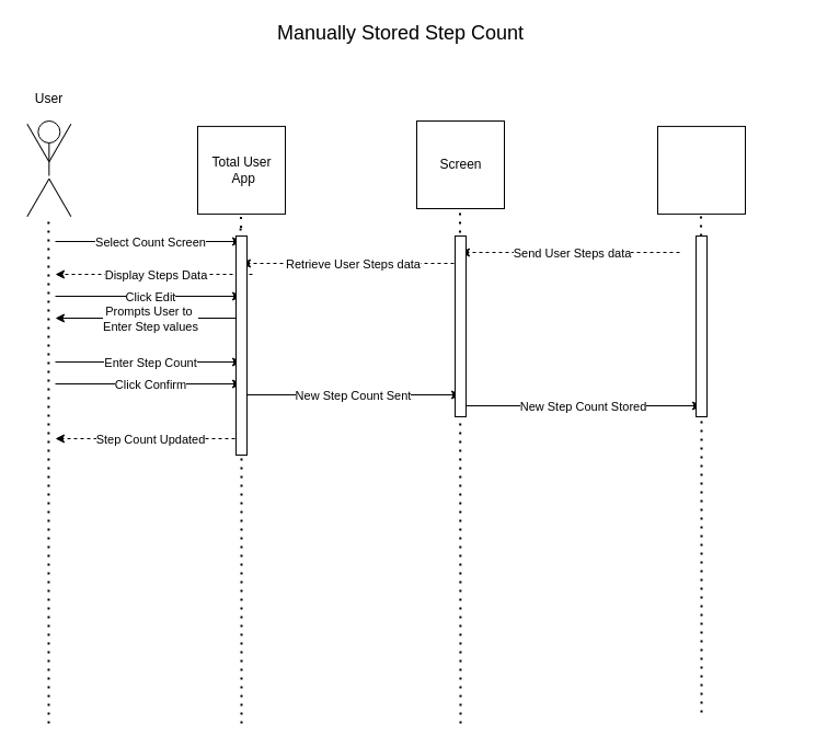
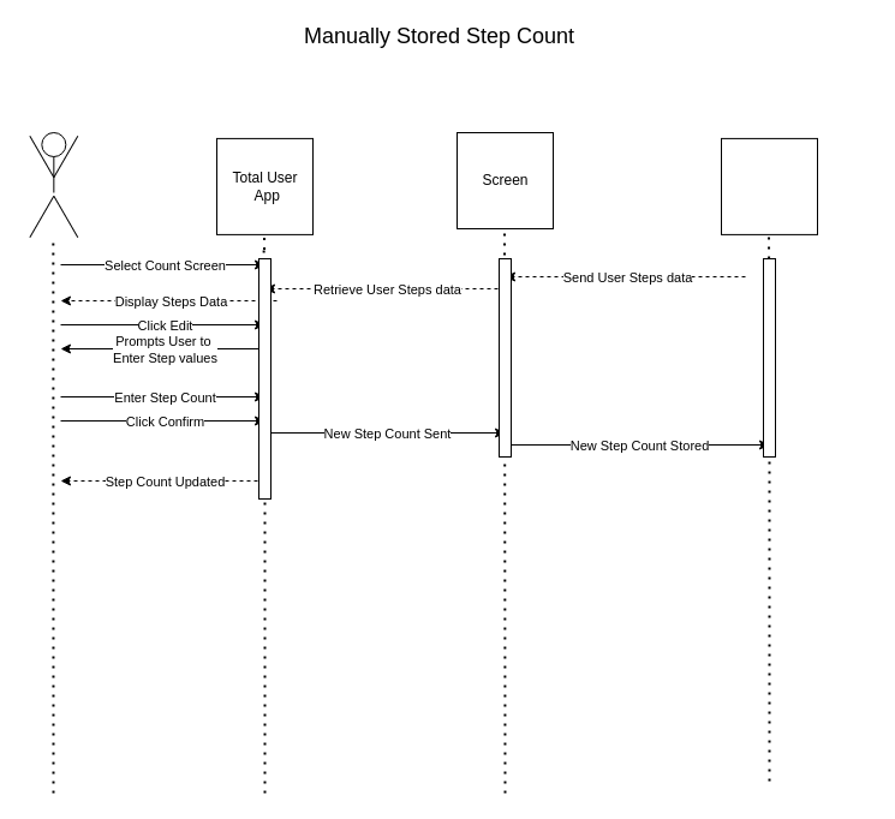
- <mxCell id="18" value="User" style="text;html=1;resizable=0;autosize=1;align=center;verticalAlign=middle;points=[];fillColor=none;strokeColor=none;rounded=0;" vertex="1" parent="1"><mxGeometry x="24.33" y="80" width="40" height="20" as="geometry" /></mxCell>
